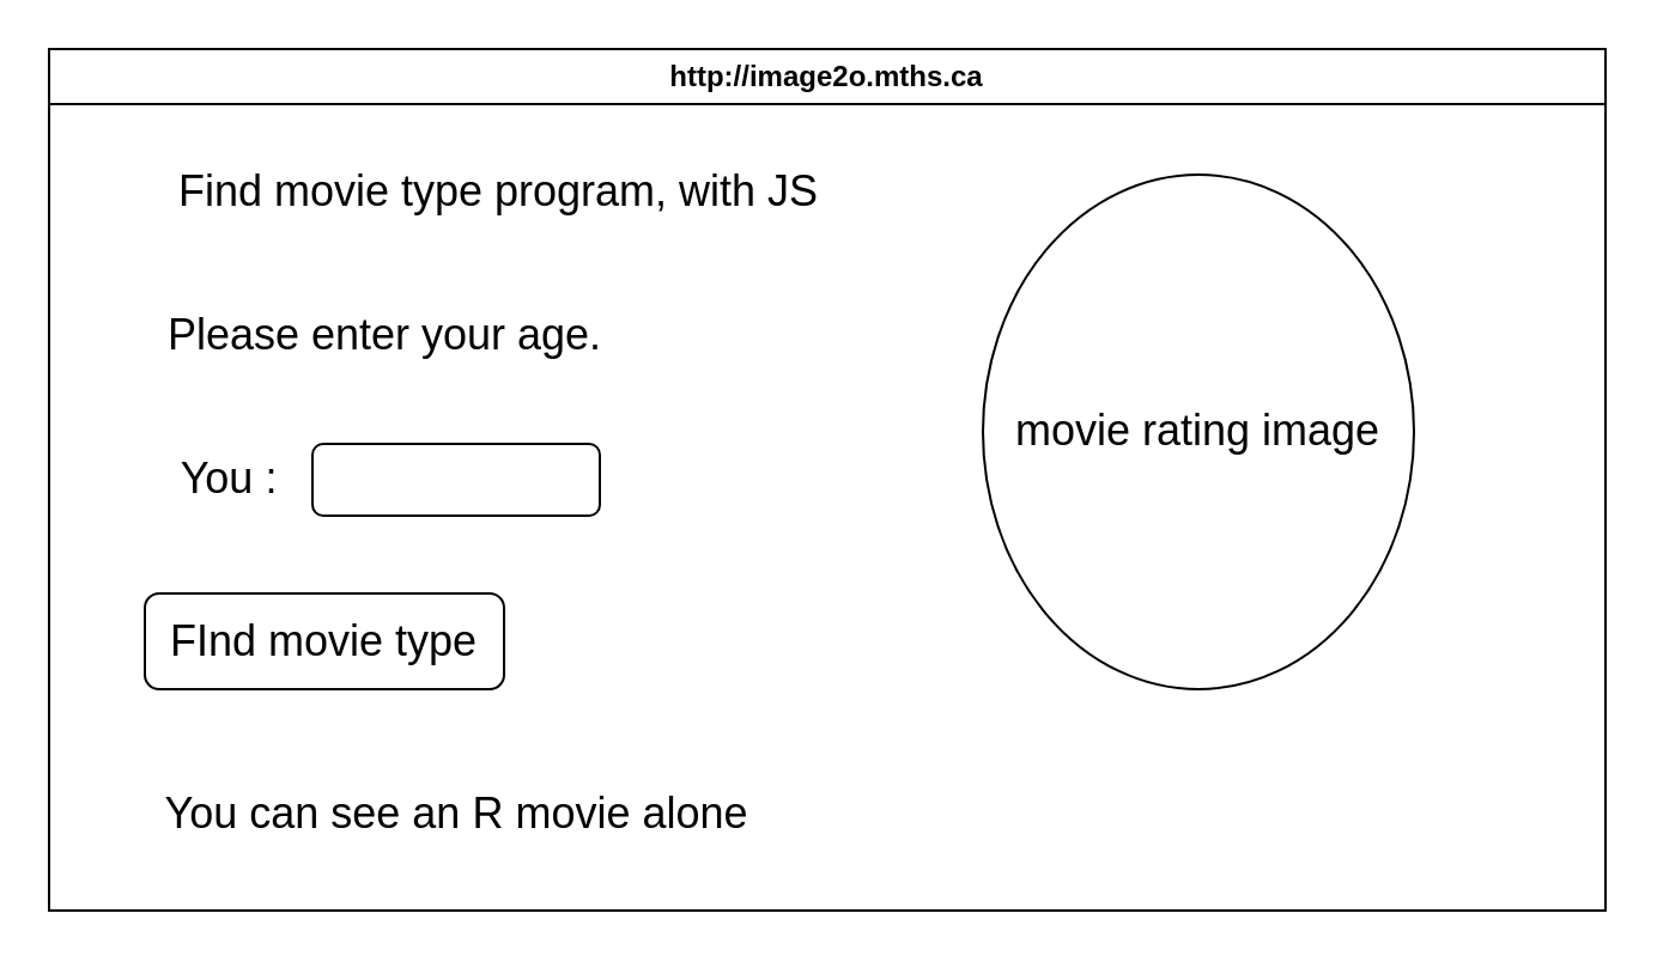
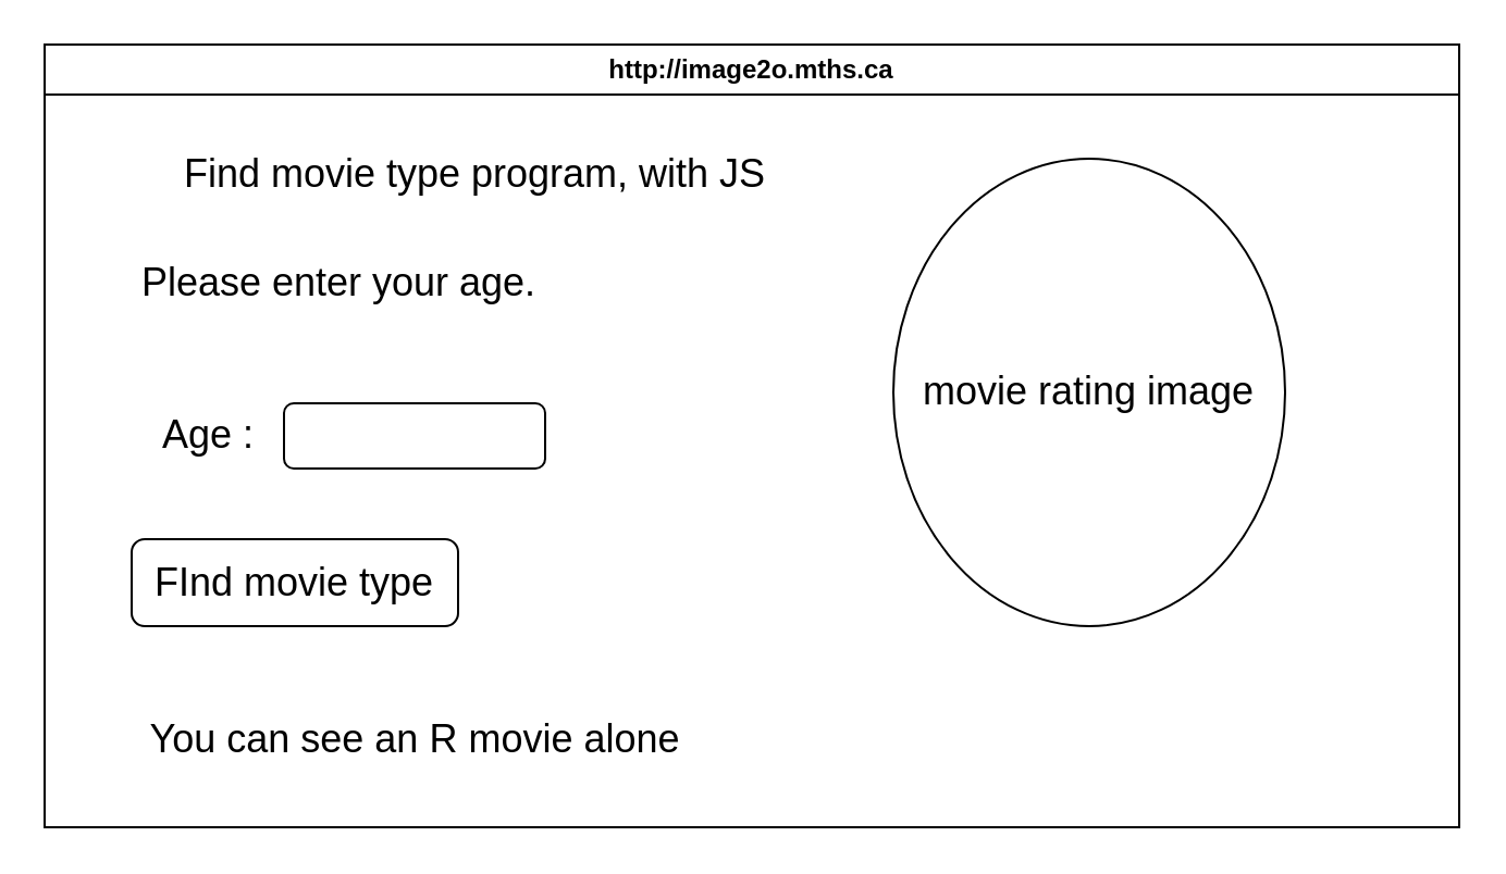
- <mxCell id="3" value="&lt;font style=&quot;font-size: 18px;&quot;&gt;Find movie type program, with JS&amp;nbsp;&lt;/font&gt;" style="text;html=1;align=center;verticalAlign=middle;resizable=0;points=[];autosize=1;strokeColor=none;fillColor=none;" vertex="1" parent="2"><mxGeometry x="40" y="40" width="300" height="40" as="geometry" /></mxCell>
+ <mxCell id="3" value="&lt;font style=&quot;font-size: 18px;&quot;&gt;Find movie type program, with JS&amp;nbsp;&lt;/font&gt;" style="text;html=1;align=center;verticalAlign=middle;resizable=0;points=[];autosize=1;strokeColor=none;fillColor=none;" vertex="1" parent="2"><mxGeometry x="50" y="40" width="300" height="40" as="geometry" /></mxCell>
- <mxCell id="4" value="Please enter your age." style="text;html=1;align=center;verticalAlign=middle;resizable=0;points=[];autosize=1;strokeColor=none;fillColor=none;fontSize=18;" vertex="1" parent="2"><mxGeometry x="40" y="100" width="200" height="40" as="geometry" /></mxCell>
+ <mxCell id="4" value="Please enter your age." style="text;html=1;align=center;verticalAlign=middle;resizable=0;points=[];autosize=1;strokeColor=none;fillColor=none;fontSize=18;" vertex="1" parent="2"><mxGeometry x="35" y="90" width="200" height="40" as="geometry" /></mxCell>
- <mxCell id="5" value="You :" style="text;html=1;align=center;verticalAlign=middle;resizable=0;points=[];autosize=1;strokeColor=none;fillColor=none;fontSize=18;" vertex="1" parent="2"><mxGeometry x="40" y="160" width="70" height="40" as="geometry" /></mxCell>
+ <mxCell id="5" value="Age :" style="text;html=1;align=center;verticalAlign=middle;resizable=0;points=[];autosize=1;strokeColor=none;fillColor=none;fontSize=18;" vertex="1" parent="2"><mxGeometry x="40" y="160" width="70" height="40" as="geometry" /></mxCell>
